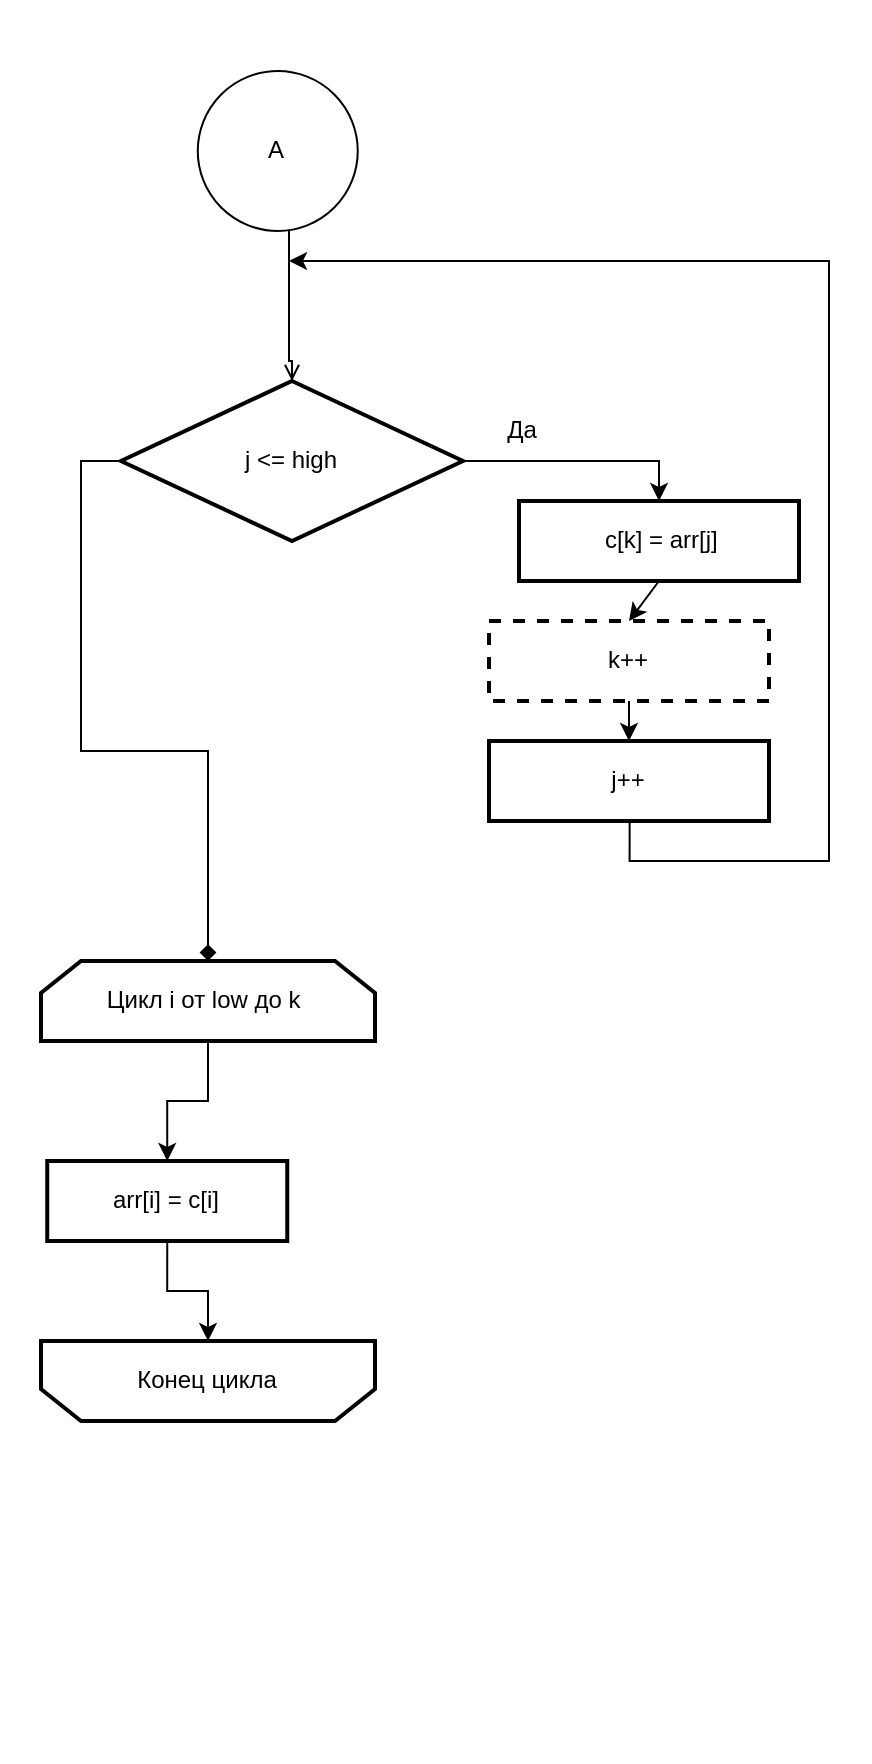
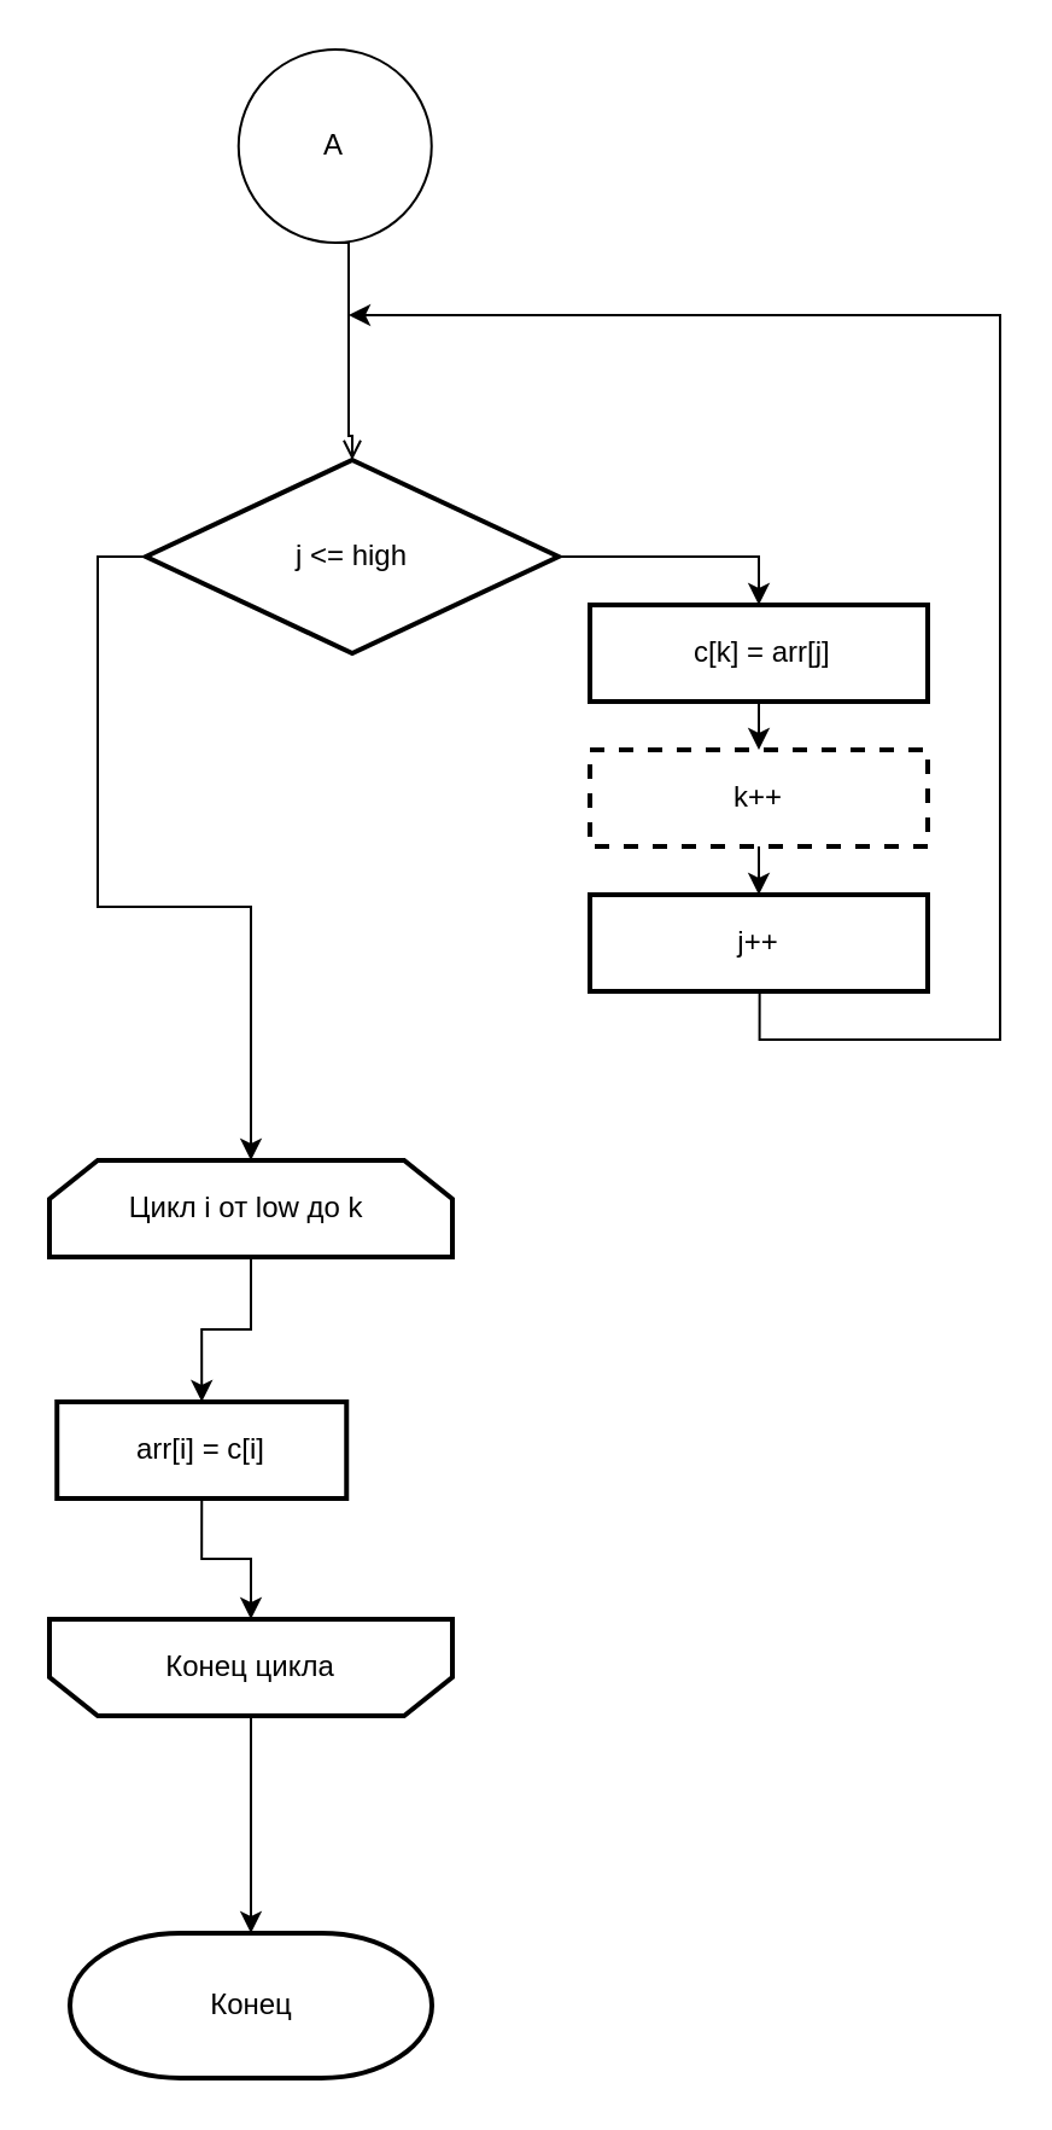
- <mxCell id="12" value="А" style="ellipse;whiteSpace=wrap;html=1;aspect=fixed;" parent="1" vertex="1"><mxGeometry x="98.38" y="35" width="80" height="80" as="geometry" /></mxCell>
+ <mxCell id="12" value="А" style="ellipse;whiteSpace=wrap;html=1;aspect=fixed;" parent="1" vertex="1"><mxGeometry x="98.38" y="20" width="80" height="80" as="geometry" /></mxCell>
- <mxCell id="15" value="Да" style="text;html=1;strokeColor=none;fillColor=none;align=center;verticalAlign=middle;whiteSpace=wrap;rounded=0;" parent="1" vertex="1"><mxGeometry x="230.99" y="200" width="60" height="30" as="geometry" /></mxCell>
- <mxCell id="17" value="&amp;nbsp;c[k] = arr[j]" style="rounded=0;whiteSpace=wrap;html=1;absoluteArcSize=1;arcSize=14;strokeWidth=2;" vertex="1" parent="1"><mxGeometry x="259" y="250" width="140" height="40" as="geometry" /></mxCell>
+ <mxCell id="17" value="&amp;nbsp;c[k] = arr[j]" style="rounded=0;whiteSpace=wrap;html=1;absoluteArcSize=1;arcSize=14;strokeWidth=2;" vertex="1" parent="1"><mxGeometry x="244" y="250" width="140" height="40" as="geometry" /></mxCell>
- <mxCell id="8" style="edgeStyle=orthogonalEdgeStyle;rounded=0;orthogonalLoop=1;jettySize=auto;html=1;exitX=0;exitY=0.5;exitDx=0;exitDy=0;entryX=0.5;entryY=0;entryDx=0;entryDy=0;endArrow=diamond;" parent="1" source="9" target="4" edge="1"><mxGeometry relative="1" as="geometry" /></mxCell>
+ <mxCell id="8" style="edgeStyle=orthogonalEdgeStyle;rounded=0;orthogonalLoop=1;jettySize=auto;html=1;exitX=0;exitY=0.5;exitDx=0;exitDy=0;entryX=0.5;entryY=0;entryDx=0;entryDy=0;" parent="1" source="9" target="4" edge="1"><mxGeometry relative="1" as="geometry" /></mxCell>
+ <mxCell id="5" style="edgeStyle=orthogonalEdgeStyle;rounded=0;orthogonalLoop=1;jettySize=auto;html=1;exitX=0.5;exitY=0;exitDx=0;exitDy=0;entryX=0.5;entryY=0;entryDx=0;entryDy=0;entryPerimeter=0;" parent="1" source="6" target="2" edge="1"><mxGeometry relative="1" as="geometry" /></mxCell>
+ <mxCell id="2" value="Конец" style="strokeWidth=2;html=1;shape=mxgraph.flowchart.terminator;whiteSpace=wrap;" parent="1" vertex="1"><mxGeometry x="28.5" y="800" width="150" height="60" as="geometry" /></mxCell>
